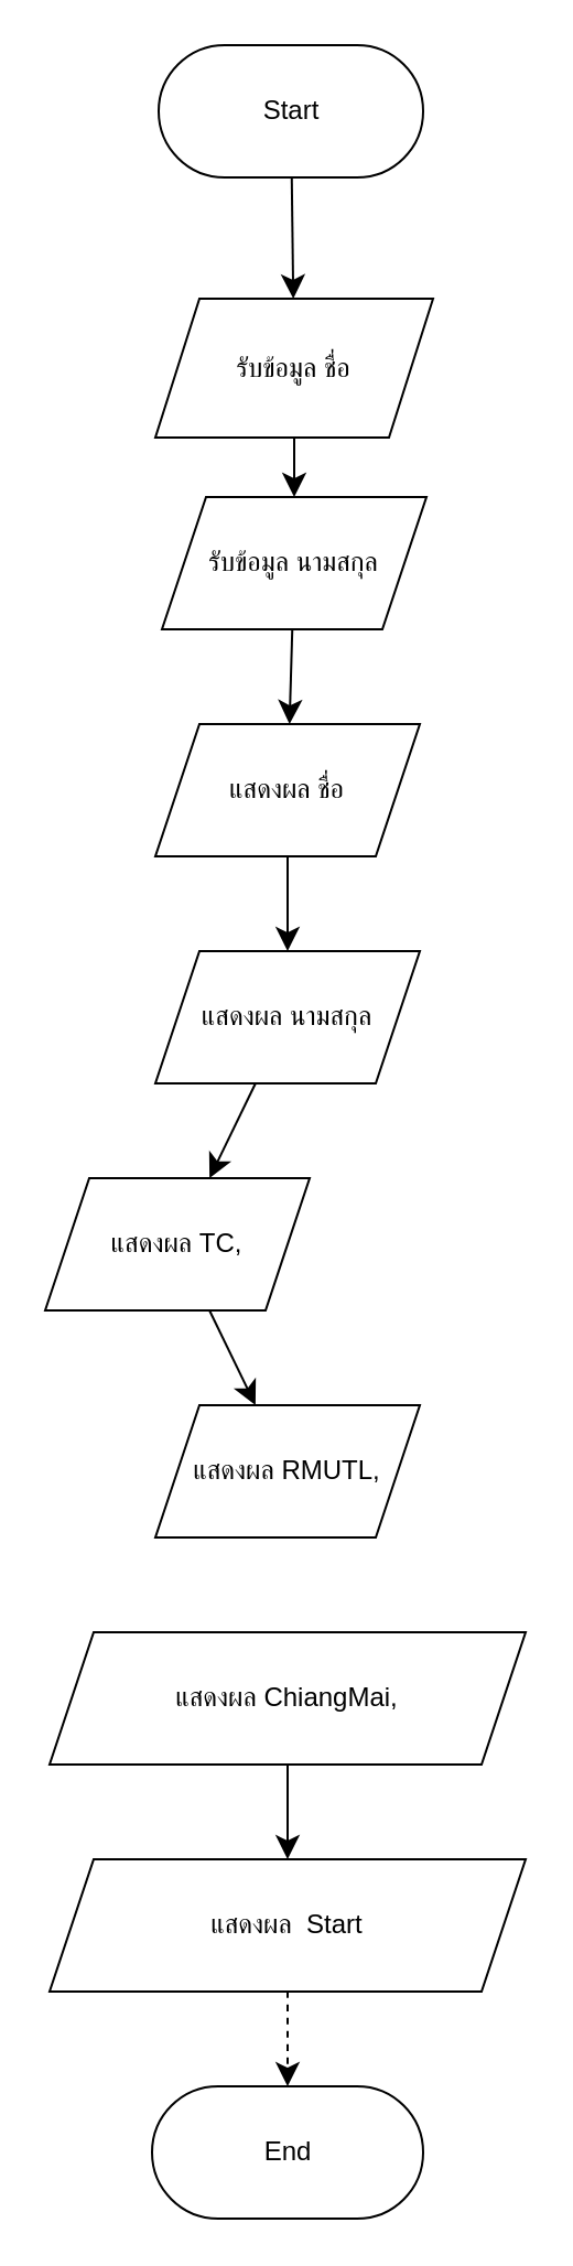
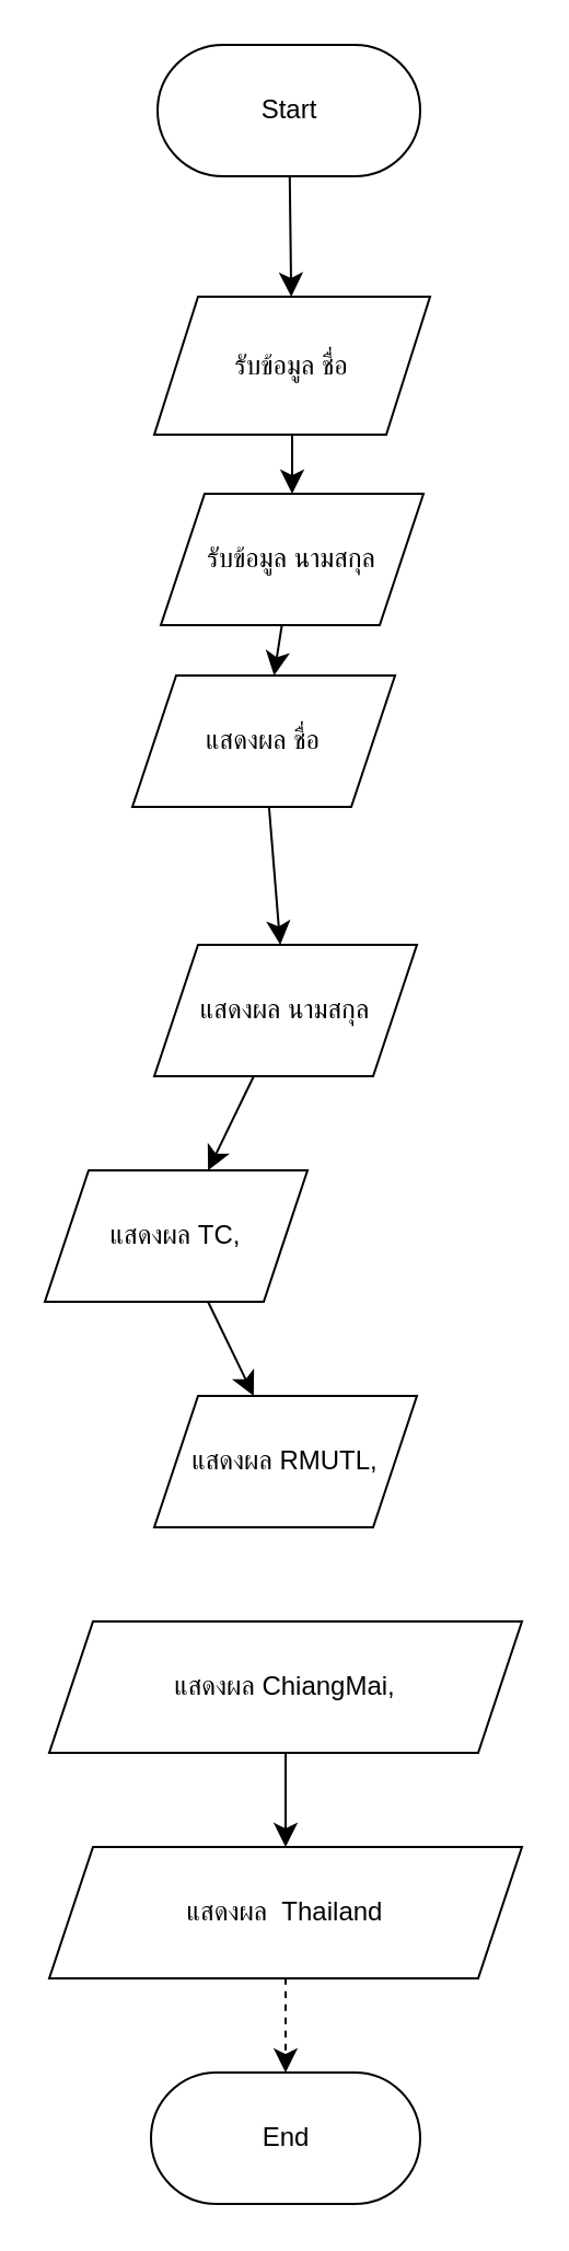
- <mxCell id="9" value="แสดงผล ชื่อ" style="shape=parallelogram;perimeter=parallelogramPerimeter;whiteSpace=wrap;html=1;fixedSize=1;rounded=1;arcSize=0;" vertex="1" parent="1"><mxGeometry x="70" y="328" width="120" height="60" as="geometry" /></mxCell>
+ <mxCell id="9" value="แสดงผล ชื่อ" style="shape=parallelogram;perimeter=parallelogramPerimeter;whiteSpace=wrap;html=1;fixedSize=1;rounded=1;arcSize=0;" vertex="1" parent="1"><mxGeometry x="60" y="308" width="120" height="60" as="geometry" /></mxCell>
- <mxCell id="18" value="แสดงผล &amp;nbsp;Start" style="shape=parallelogram;perimeter=parallelogramPerimeter;whiteSpace=wrap;html=1;fixedSize=1;rounded=1;arcSize=0;" vertex="1" parent="1"><mxGeometry x="22" y="843" width="216" height="60" as="geometry" /></mxCell>
+ <mxCell id="18" value="แสดงผล &amp;nbsp;Thailand" style="shape=parallelogram;perimeter=parallelogramPerimeter;whiteSpace=wrap;html=1;fixedSize=1;rounded=1;arcSize=0;" vertex="1" parent="1"><mxGeometry x="22" y="843" width="216" height="60" as="geometry" /></mxCell>
